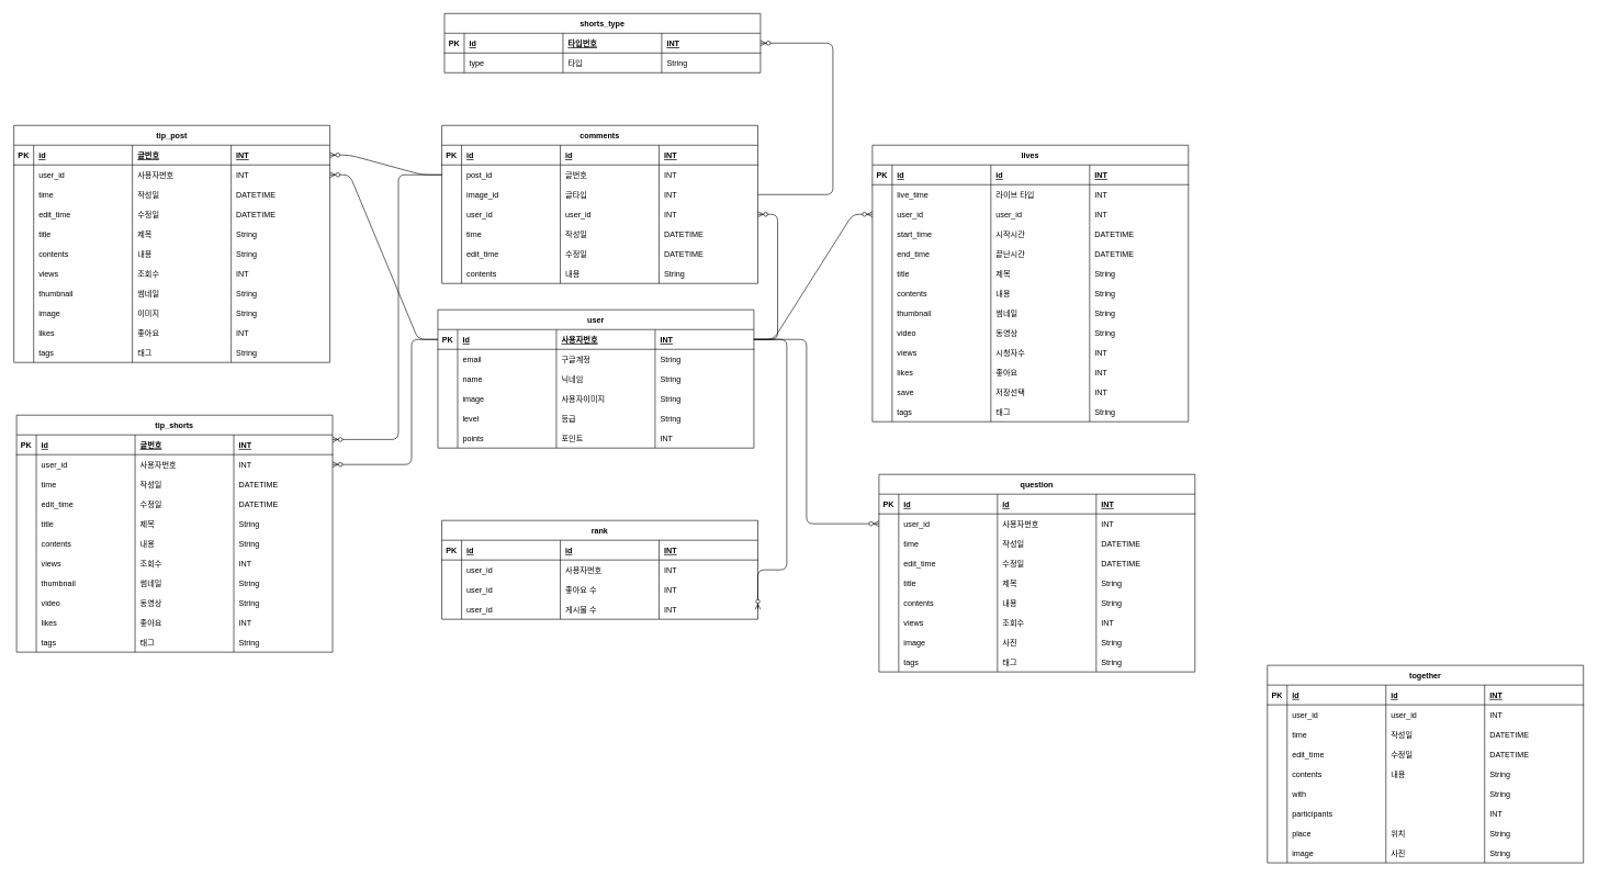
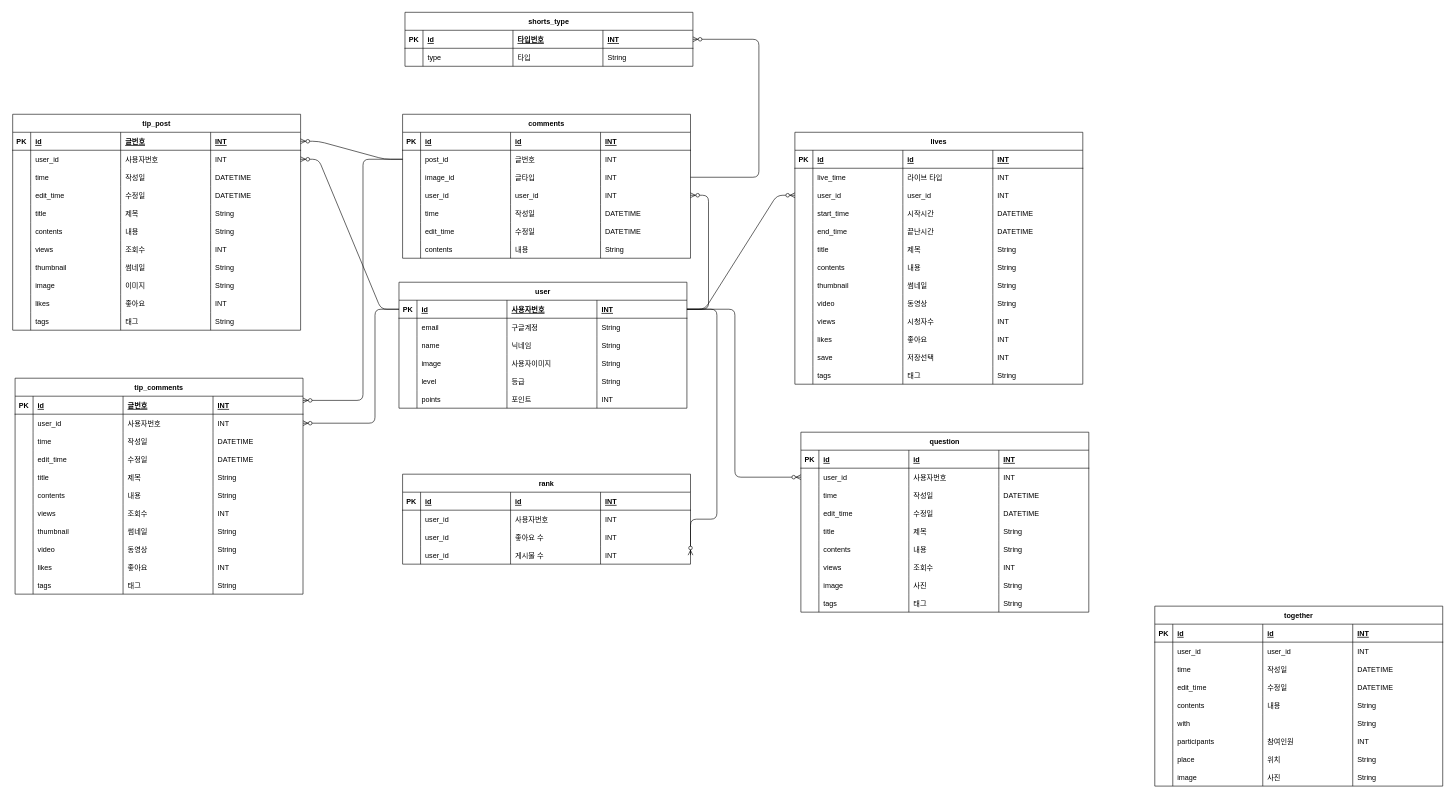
- <mxCell id="287" value="tip_shorts" style="shape=table;startSize=30;container=1;collapsible=1;childLayout=tableLayout;fixedRows=1;rowLines=0;fontStyle=1;align=center;resizeLast=1;" parent="1" vertex="1"><mxGeometry x="24" y="630" width="480" height="360" as="geometry" /></mxCell>
+ <mxCell id="287" value="tip_comments" style="shape=table;startSize=30;container=1;collapsible=1;childLayout=tableLayout;fixedRows=1;rowLines=0;fontStyle=1;align=center;resizeLast=1;" parent="1" vertex="1"><mxGeometry x="24" y="630" width="480" height="360" as="geometry" /></mxCell>
+ <mxCell id="204" value="참여인원" style="shape=partialRectangle;connectable=0;fillColor=none;top=0;left=0;bottom=0;right=0;align=left;spacingLeft=6;overflow=hidden;" parent="201" vertex="1"><mxGeometry x="180" width="150" height="30" as="geometry" /></mxCell>
